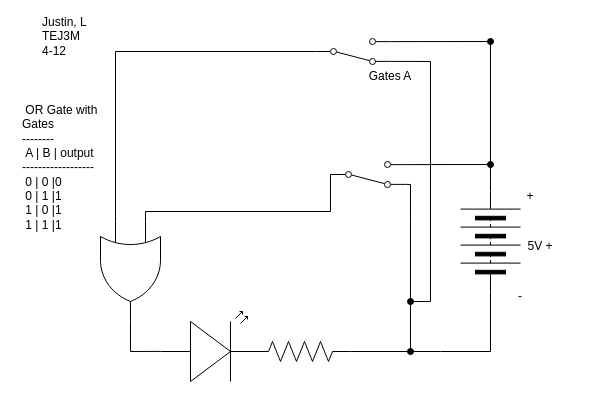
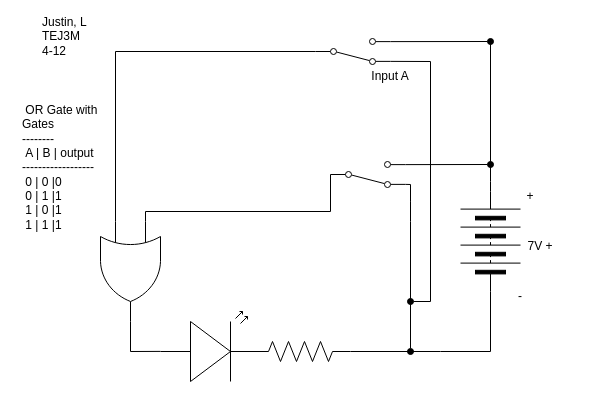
- <mxCell id="19" value="Gates A" style="text;strokeColor=none;align=center;fillColor=none;html=1;verticalAlign=middle;whiteSpace=wrap;rounded=0;labelBackgroundColor=none;" vertex="1" parent="1"><mxGeometry x="360" y="61" width="60" height="30" as="geometry" /></mxCell>
+ <mxCell id="19" value="Input A" style="text;strokeColor=none;align=center;fillColor=none;html=1;verticalAlign=middle;whiteSpace=wrap;rounded=0;labelBackgroundColor=none;" vertex="1" parent="1"><mxGeometry x="360" y="61" width="60" height="30" as="geometry" /></mxCell>
- <mxCell id="16" value="5V +" style="text;strokeColor=none;align=center;fillColor=none;html=1;verticalAlign=middle;whiteSpace=wrap;rounded=0;" vertex="1" parent="1"><mxGeometry x="510" y="231" width="60" height="30" as="geometry" /></mxCell>
+ <mxCell id="16" value="7V +" style="text;strokeColor=none;align=center;fillColor=none;html=1;verticalAlign=middle;whiteSpace=wrap;rounded=0;" vertex="1" parent="1"><mxGeometry x="510" y="231" width="60" height="30" as="geometry" /></mxCell>
